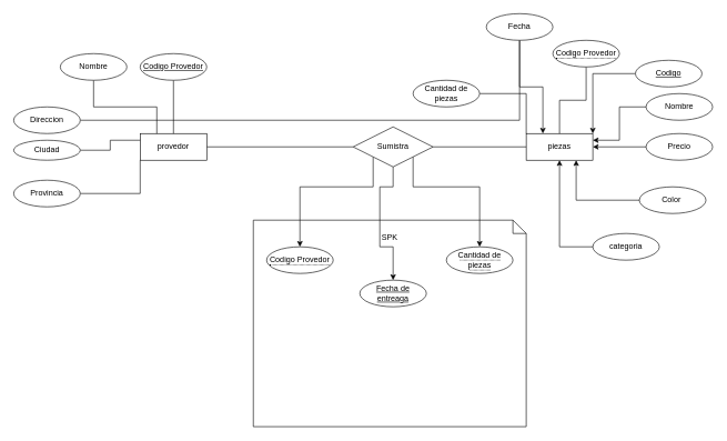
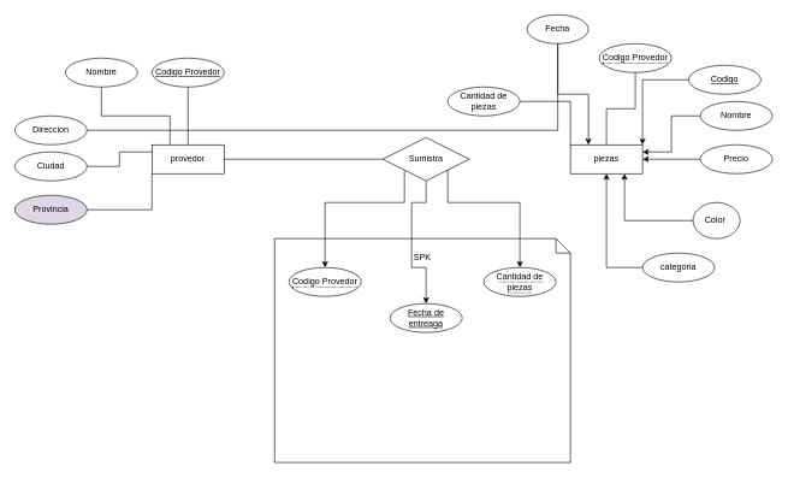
- <mxCell id="24" value="Fecha" style="ellipse;whiteSpace=wrap;html=1;align=center;" parent="1" vertex="1"><mxGeometry x="730" y="20" width="100" height="40" as="geometry" /></mxCell>
+ <mxCell id="24" value="Fecha" style="ellipse;whiteSpace=wrap;html=1;align=center;" parent="1" vertex="1"><mxGeometry x="730" y="20" width="85" height="40" as="geometry" /></mxCell>
- <mxCell id="16" style="edgeStyle=orthogonalEdgeStyle;rounded=0;orthogonalLoop=1;jettySize=auto;html=1;entryX=0;entryY=0.5;entryDx=0;entryDy=0;endArrow=none;endFill=0;" parent="1" source="20" target="15" edge="1"><mxGeometry relative="1" as="geometry" /></mxCell>
- <mxCell id="8" value="Ciudad" style="ellipse;whiteSpace=wrap;html=1;align=center;" parent="1" vertex="1"><mxGeometry x="20" y="210" width="100" height="30" as="geometry" /></mxCell>
+ <mxCell id="8" value="Ciudad" style="ellipse;whiteSpace=wrap;html=1;align=center;" parent="1" vertex="1"><mxGeometry x="20" y="210" width="100" height="40" as="geometry" /></mxCell>
- <mxCell id="6" value="Provincia" style="ellipse;whiteSpace=wrap;html=1;align=center;" parent="1" vertex="1"><mxGeometry x="20" y="270" width="100" height="40" as="geometry" /></mxCell>
+ <mxCell id="6" value="Provincia" style="ellipse;whiteSpace=wrap;html=1;align=center;fillColor=#e1d5e7;" parent="1" vertex="1"><mxGeometry x="20" y="270" width="100" height="40" as="geometry" /></mxCell>
- <mxCell id="34" value="Color&amp;nbsp;" style="ellipse;whiteSpace=wrap;html=1;align=center;" parent="1" vertex="1"><mxGeometry x="960" y="280" width="100" height="40" as="geometry" /></mxCell>
+ <mxCell id="34" value="Color&amp;nbsp;" style="ellipse;whiteSpace=wrap;html=1;align=center;" parent="1" vertex="1"><mxGeometry x="960" y="280" width="65" height="50" as="geometry" /></mxCell>
